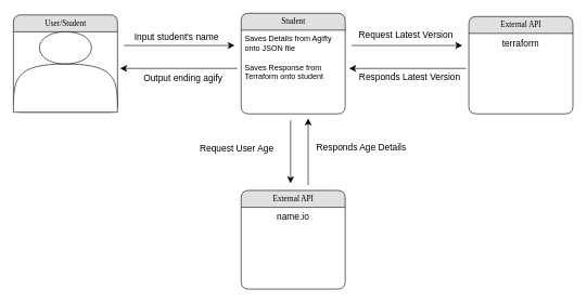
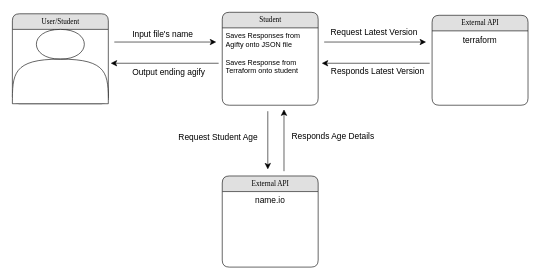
- <mxCell id="16" value="Input student's name" style="text;strokeColor=none;align=center;fillColor=none;html=1;verticalAlign=middle;whiteSpace=wrap;rounded=0;fontSize=14;" vertex="1" parent="1"><mxGeometry x="186" y="42" width="170" height="30" as="geometry" /></mxCell>
+ <mxCell id="16" value="Input file's name" style="text;strokeColor=none;align=center;fillColor=none;html=1;verticalAlign=middle;whiteSpace=wrap;rounded=0;fontSize=14;" vertex="1" parent="1"><mxGeometry x="186" y="42" width="170" height="30" as="geometry" /></mxCell>
- <mxCell id="5" value="Saves Details from Agifty onto JSON file" style="text;html=1;strokeColor=none;fillColor=none;spacingLeft=4;spacingRight=4;whiteSpace=wrap;overflow=hidden;rotatable=0;points=[[0,0.5],[1,0.5]];portConstraint=eastwest;" vertex="1" parent="4"><mxGeometry y="26" width="160" height="44" as="geometry" /></mxCell>
+ <mxCell id="5" value="Saves Responses from Agifty onto JSON file" style="text;html=1;strokeColor=none;fillColor=none;spacingLeft=4;spacingRight=4;whiteSpace=wrap;overflow=hidden;rotatable=0;points=[[0,0.5],[1,0.5]];portConstraint=eastwest;" vertex="1" parent="4"><mxGeometry y="26" width="160" height="44" as="geometry" /></mxCell>
- <mxCell id="14" value="Request User Age" style="text;strokeColor=none;fillColor=default;html=1;align=center;verticalAlign=middle;whiteSpace=wrap;rounded=0;fontSize=14;" vertex="1" parent="1"><mxGeometry x="270" y="218" width="187" height="20" as="geometry" /></mxCell>
+ <mxCell id="14" value="Request Student Age" style="text;strokeColor=none;fillColor=default;html=1;align=center;verticalAlign=middle;whiteSpace=wrap;rounded=0;fontSize=14;" vertex="1" parent="1"><mxGeometry x="270" y="218" width="187" height="20" as="geometry" /></mxCell>
